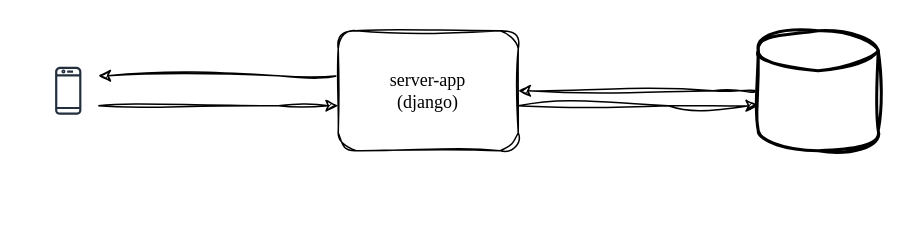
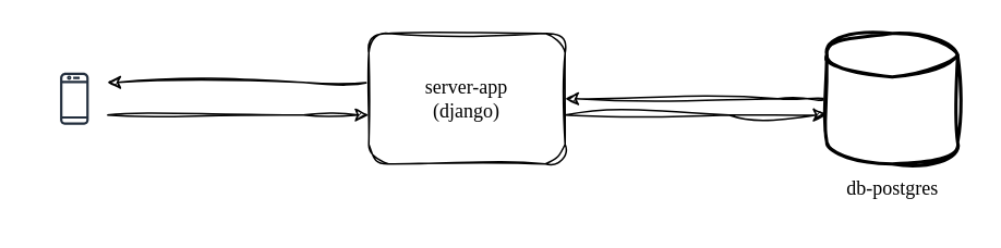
+ <mxCell id="9" value="db-postgres" style="text;html=1;align=center;verticalAlign=middle;resizable=0;points=[];autosize=1;strokeColor=none;fillColor=none;fontFamily=Architects Daughter;fontSource=https%3A%2F%2Ffonts.googleapis.com%2Fcss%3Ffamily%3DArchitects%2BDaughter;" parent="7" vertex="1"><mxGeometry y="80" width="90" height="30" as="geometry" /></mxCell>
